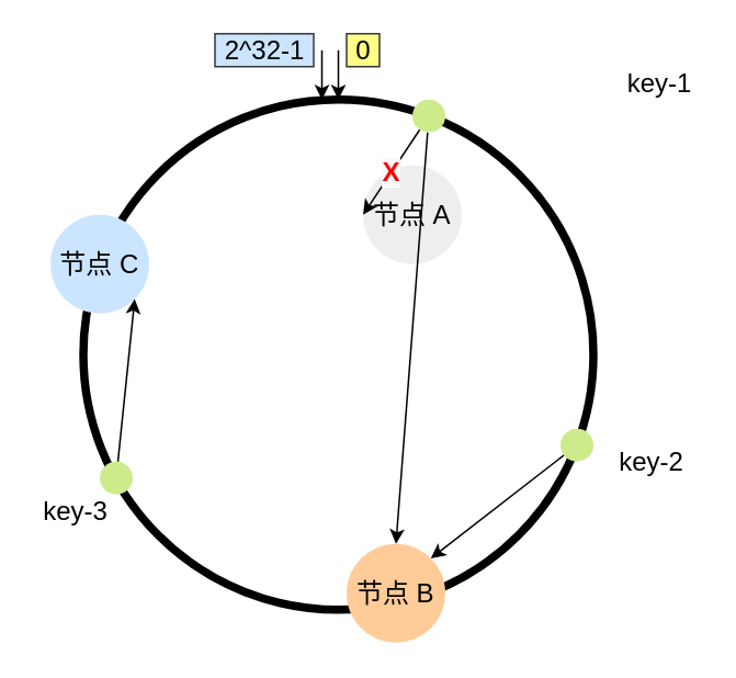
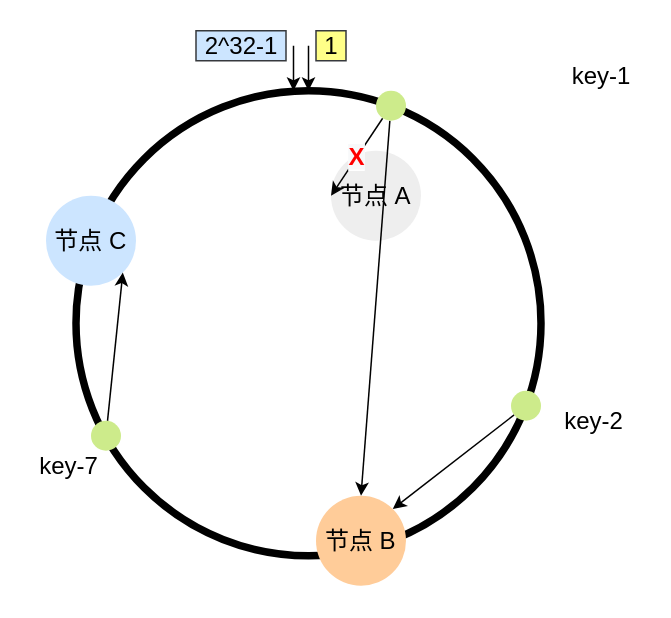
- <mxCell id="4" value="0" style="text;html=1;align=center;verticalAlign=middle;resizable=0;points=[];autosize=1;strokeColor=#36393d;fillColor=#ffff88;fontSize=16;" vertex="1" parent="1"><mxGeometry x="210" y="20" width="20" height="20" as="geometry" /></mxCell>
+ <mxCell id="4" value="1" style="text;html=1;align=center;verticalAlign=middle;resizable=0;points=[];autosize=1;strokeColor=#36393d;fillColor=#ffff88;fontSize=16;" vertex="1" parent="1"><mxGeometry x="210" y="20" width="20" height="20" as="geometry" /></mxCell>
- <mxCell id="15" value="key-3" style="text;html=1;align=center;verticalAlign=middle;resizable=0;points=[];autosize=1;strokeColor=none;fillColor=none;fontSize=16;" vertex="1" parent="1"><mxGeometry x="20" y="300" width="50" height="20" as="geometry" /></mxCell>
+ <mxCell id="15" value="key-7" style="text;html=1;align=center;verticalAlign=middle;resizable=0;points=[];autosize=1;strokeColor=none;fillColor=none;fontSize=16;" vertex="1" parent="1"><mxGeometry x="20" y="300" width="50" height="20" as="geometry" /></mxCell>
